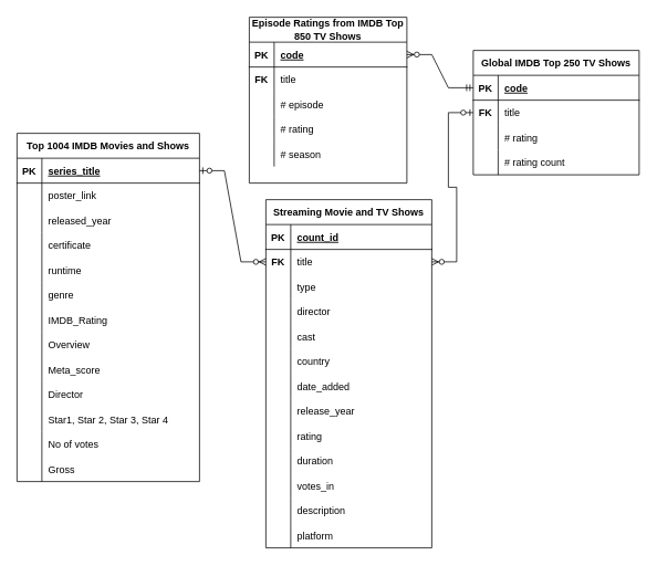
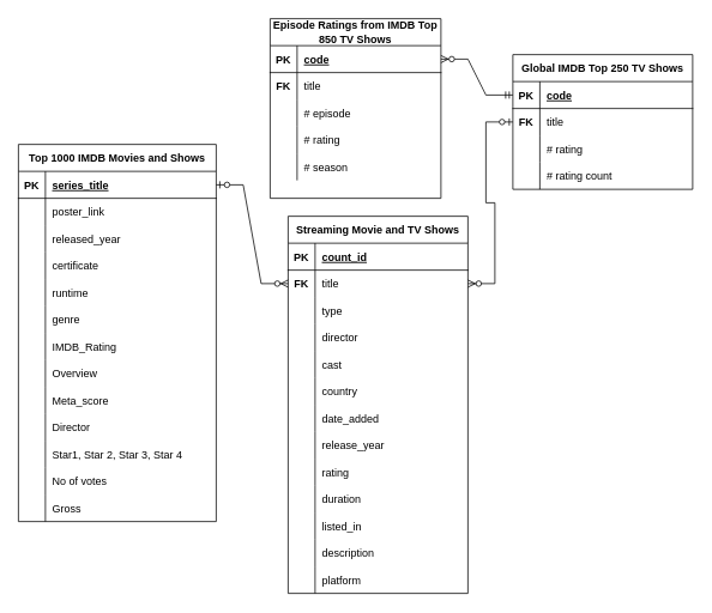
- <mxCell id="2" value="Top 1004 IMDB Movies and Shows" style="shape=table;startSize=30;container=1;collapsible=1;childLayout=tableLayout;fixedRows=1;rowLines=0;fontStyle=1;align=center;resizeLast=1;" parent="1" vertex="1"><mxGeometry x="20" y="160" width="220" height="420" as="geometry" /></mxCell>
+ <mxCell id="2" value="Top 1000 IMDB Movies and Shows" style="shape=table;startSize=30;container=1;collapsible=1;childLayout=tableLayout;fixedRows=1;rowLines=0;fontStyle=1;align=center;resizeLast=1;" parent="1" vertex="1"><mxGeometry x="20" y="160" width="220" height="420" as="geometry" /></mxCell>
- <mxCell id="75" value="votes_in" style="shape=partialRectangle;connectable=0;fillColor=none;top=0;left=0;bottom=0;right=0;align=left;spacingLeft=6;overflow=hidden;" parent="73" vertex="1"><mxGeometry x="30" width="170" height="30" as="geometry"><mxRectangle width="170" height="30" as="alternateBounds" /></mxGeometry></mxCell>
+ <mxCell id="75" value="listed_in" style="shape=partialRectangle;connectable=0;fillColor=none;top=0;left=0;bottom=0;right=0;align=left;spacingLeft=6;overflow=hidden;" parent="73" vertex="1"><mxGeometry x="30" width="170" height="30" as="geometry"><mxRectangle width="170" height="30" as="alternateBounds" /></mxGeometry></mxCell>
